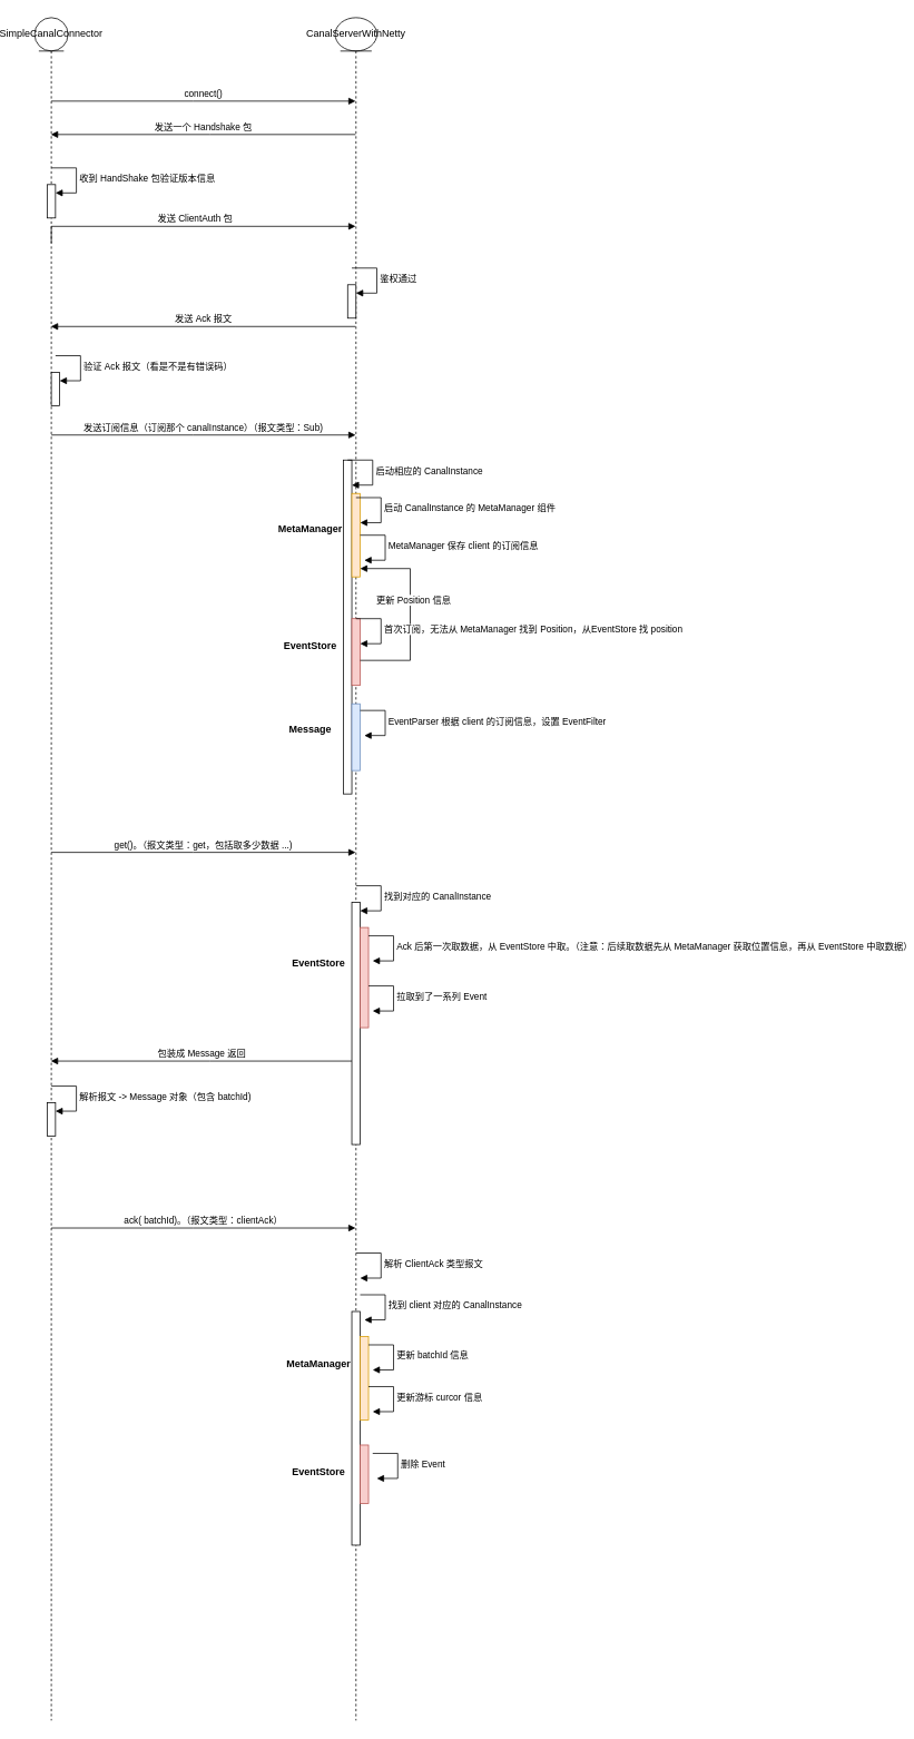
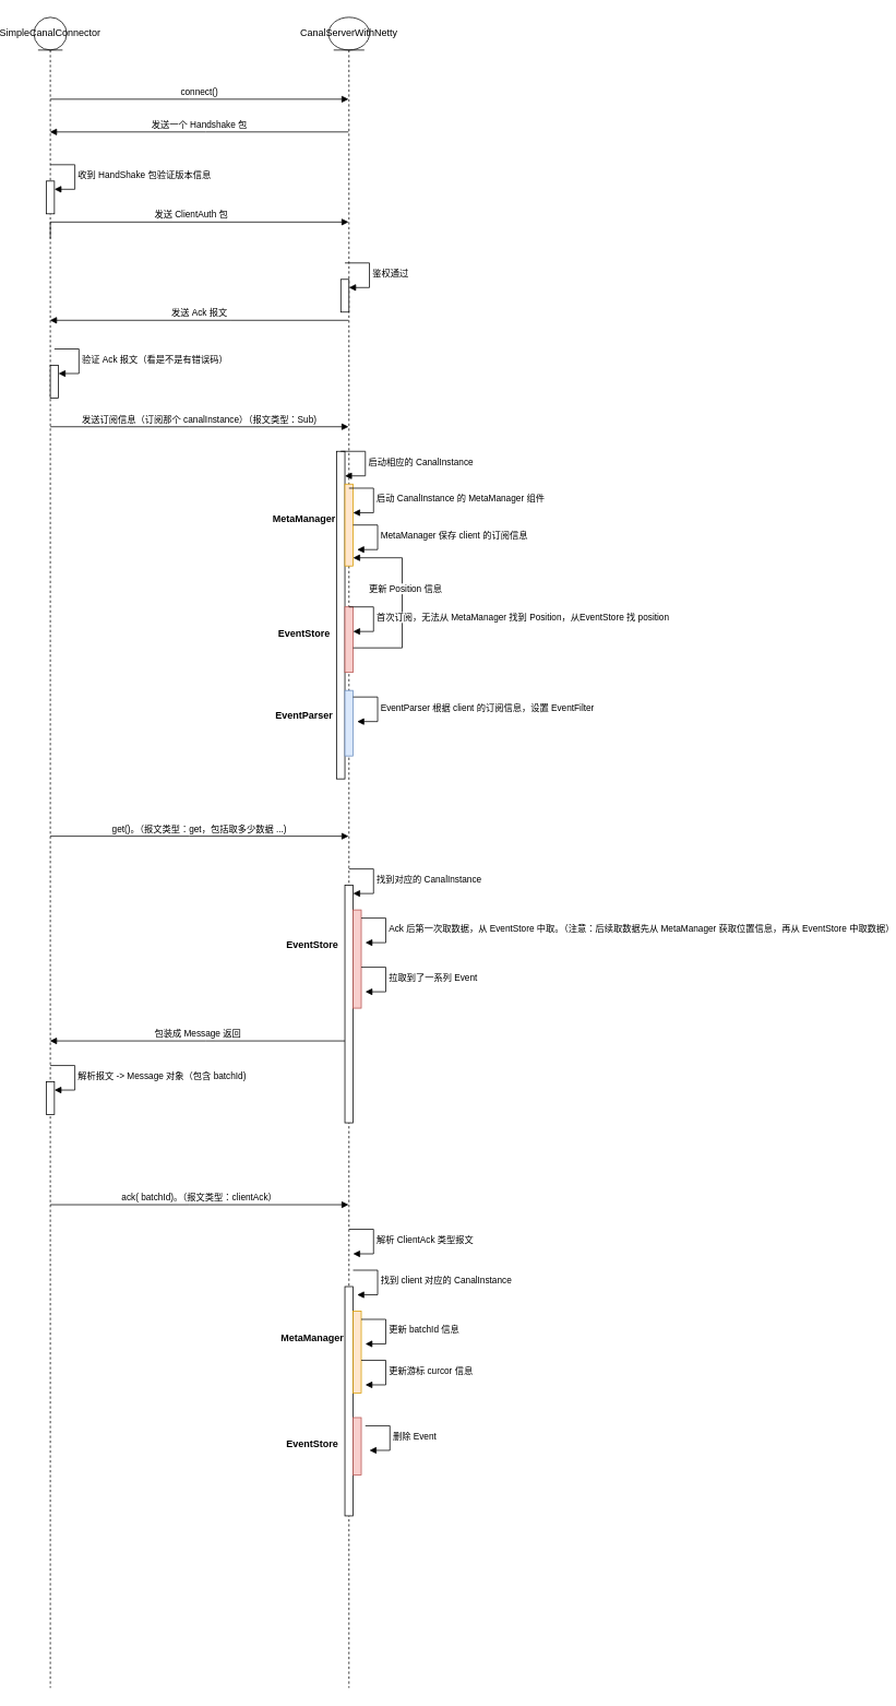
- <mxCell id="39" value="Message" style="text;align=center;fontStyle=1;verticalAlign=middle;spacingLeft=3;spacingRight=3;strokeColor=none;rotatable=0;points=[[0,0.5],[1,0.5]];portConstraint=eastwest;html=1;" vertex="1" parent="1"><mxGeometry x="310" y="860" width="80" height="26" as="geometry" /></mxCell>
+ <mxCell id="39" value="EventParser" style="text;align=center;fontStyle=1;verticalAlign=middle;spacingLeft=3;spacingRight=3;strokeColor=none;rotatable=0;points=[[0,0.5],[1,0.5]];portConstraint=eastwest;html=1;" vertex="1" parent="1"><mxGeometry x="310" y="860" width="80" height="26" as="geometry" /></mxCell>
